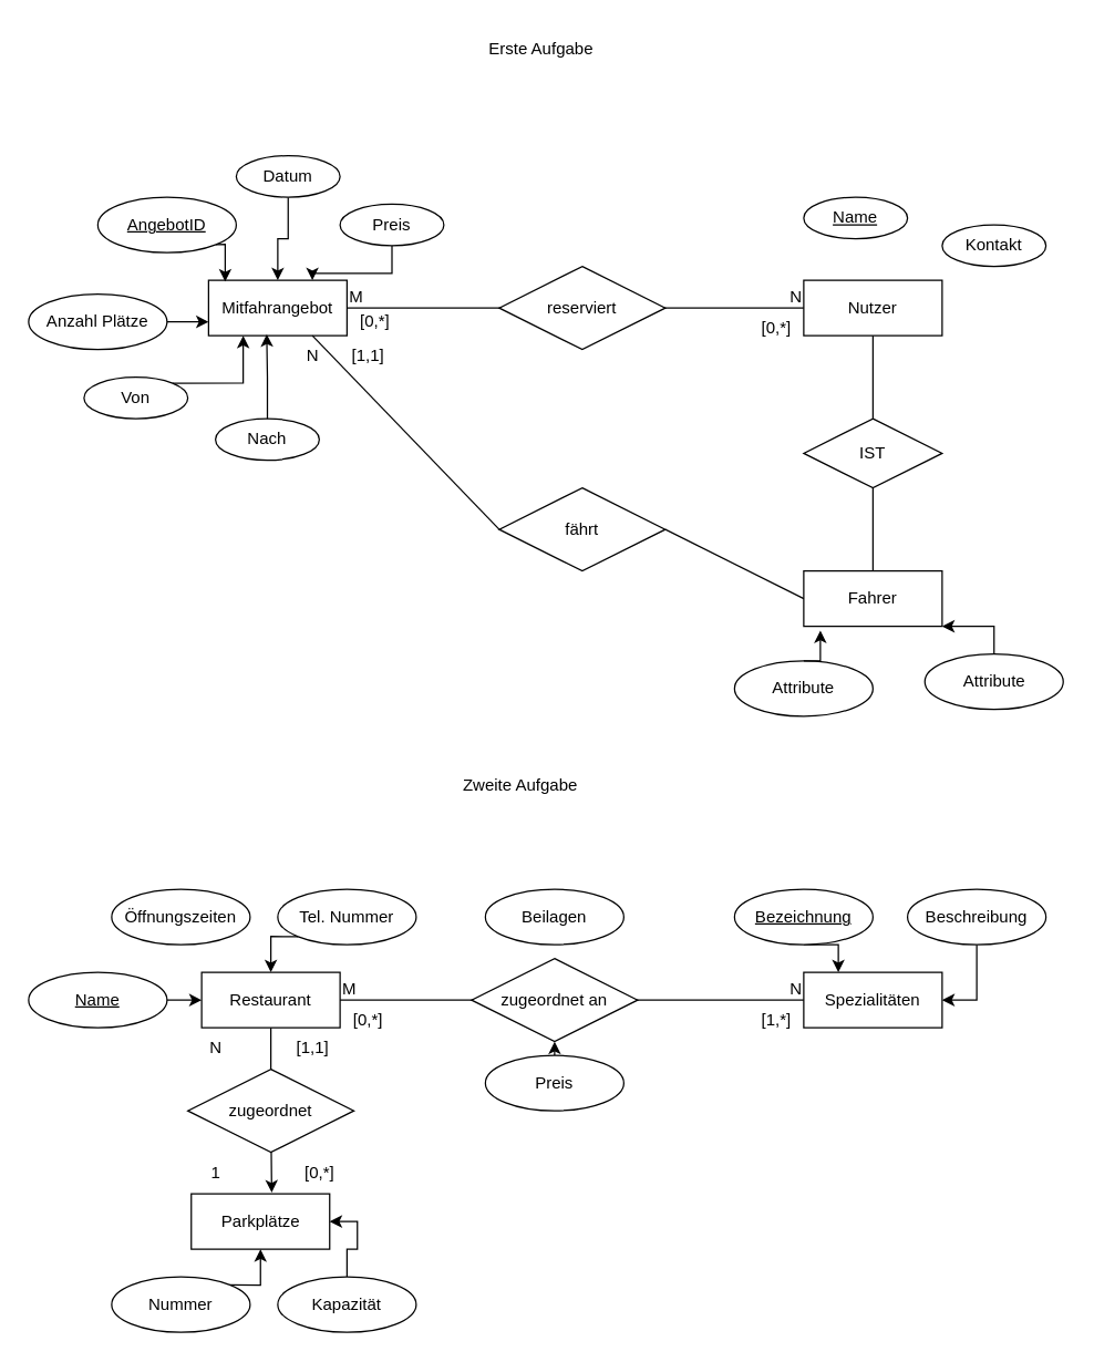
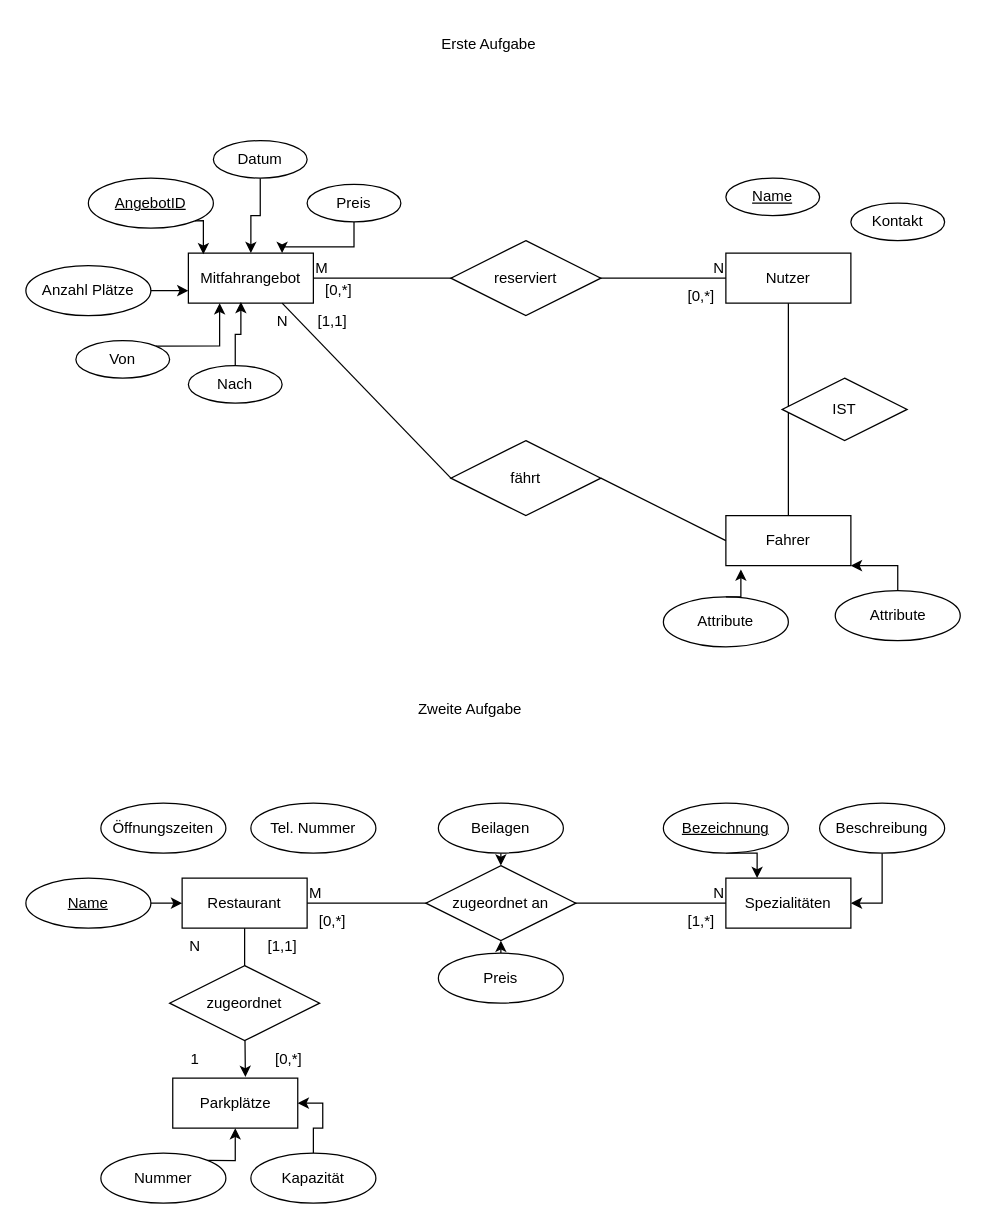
- <mxCell id="6" value="Nach" style="ellipse;whiteSpace=wrap;html=1;align=center;" vertex="1" parent="1"><mxGeometry x="155" y="302" width="75" height="30" as="geometry" /></mxCell>
+ <mxCell id="6" value="Nach" style="ellipse;whiteSpace=wrap;html=1;align=center;" vertex="1" parent="1"><mxGeometry x="150" y="292" width="75" height="30" as="geometry" /></mxCell>
- <mxCell id="35" value="IST" style="shape=rhombus;perimeter=rhombusPerimeter;whiteSpace=wrap;html=1;align=center;" vertex="1" parent="1"><mxGeometry x="580" y="302" width="100" height="50" as="geometry" /></mxCell>
+ <mxCell id="35" value="IST" style="shape=rhombus;perimeter=rhombusPerimeter;whiteSpace=wrap;html=1;align=center;" vertex="1" parent="1"><mxGeometry x="625" y="302" width="100" height="50" as="geometry" /></mxCell>
- <mxCell id="28" style="edgeStyle=orthogonalEdgeStyle;rounded=0;orthogonalLoop=1;jettySize=auto;html=1;exitX=0;exitY=1;exitDx=0;exitDy=0;entryX=0.5;entryY=0;entryDx=0;entryDy=0;" edge="1" parent="1" source="29" target="23"><mxGeometry relative="1" as="geometry" /></mxCell>
+ <mxCell id="45" style="edgeStyle=orthogonalEdgeStyle;rounded=0;orthogonalLoop=1;jettySize=auto;html=1;exitX=0.5;exitY=1;exitDx=0;exitDy=0;entryX=0.5;entryY=0;entryDx=0;entryDy=0;" edge="1" parent="1" source="46" target="57"><mxGeometry relative="1" as="geometry" /></mxCell>
